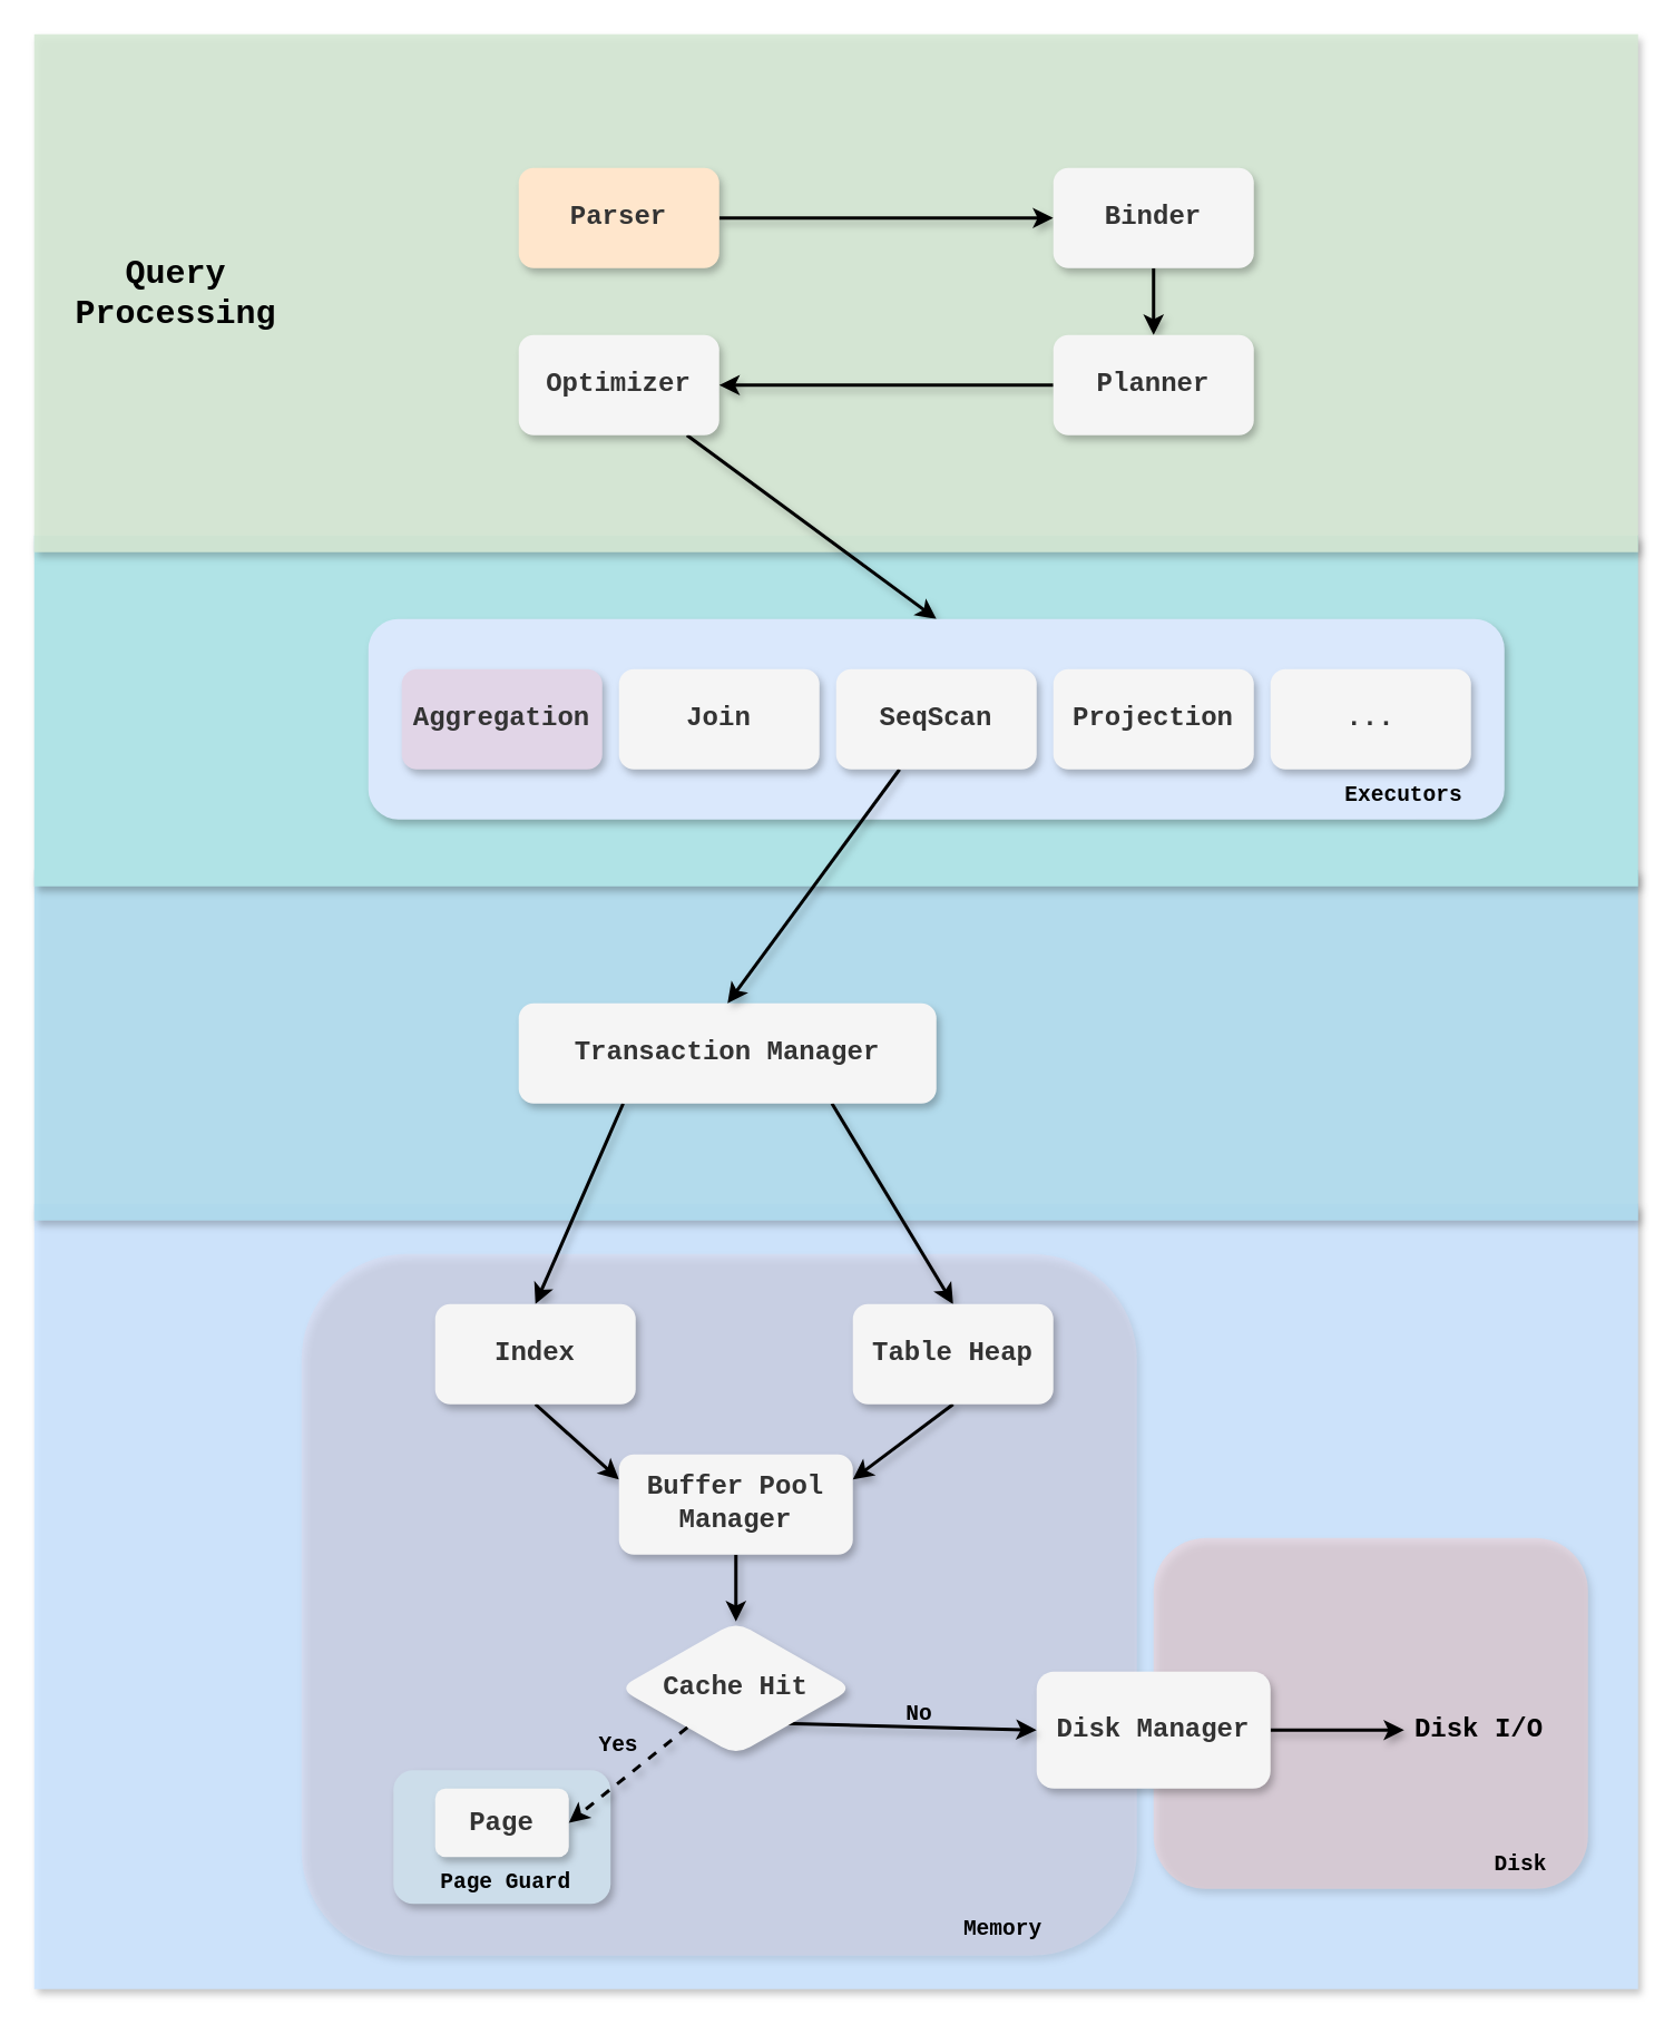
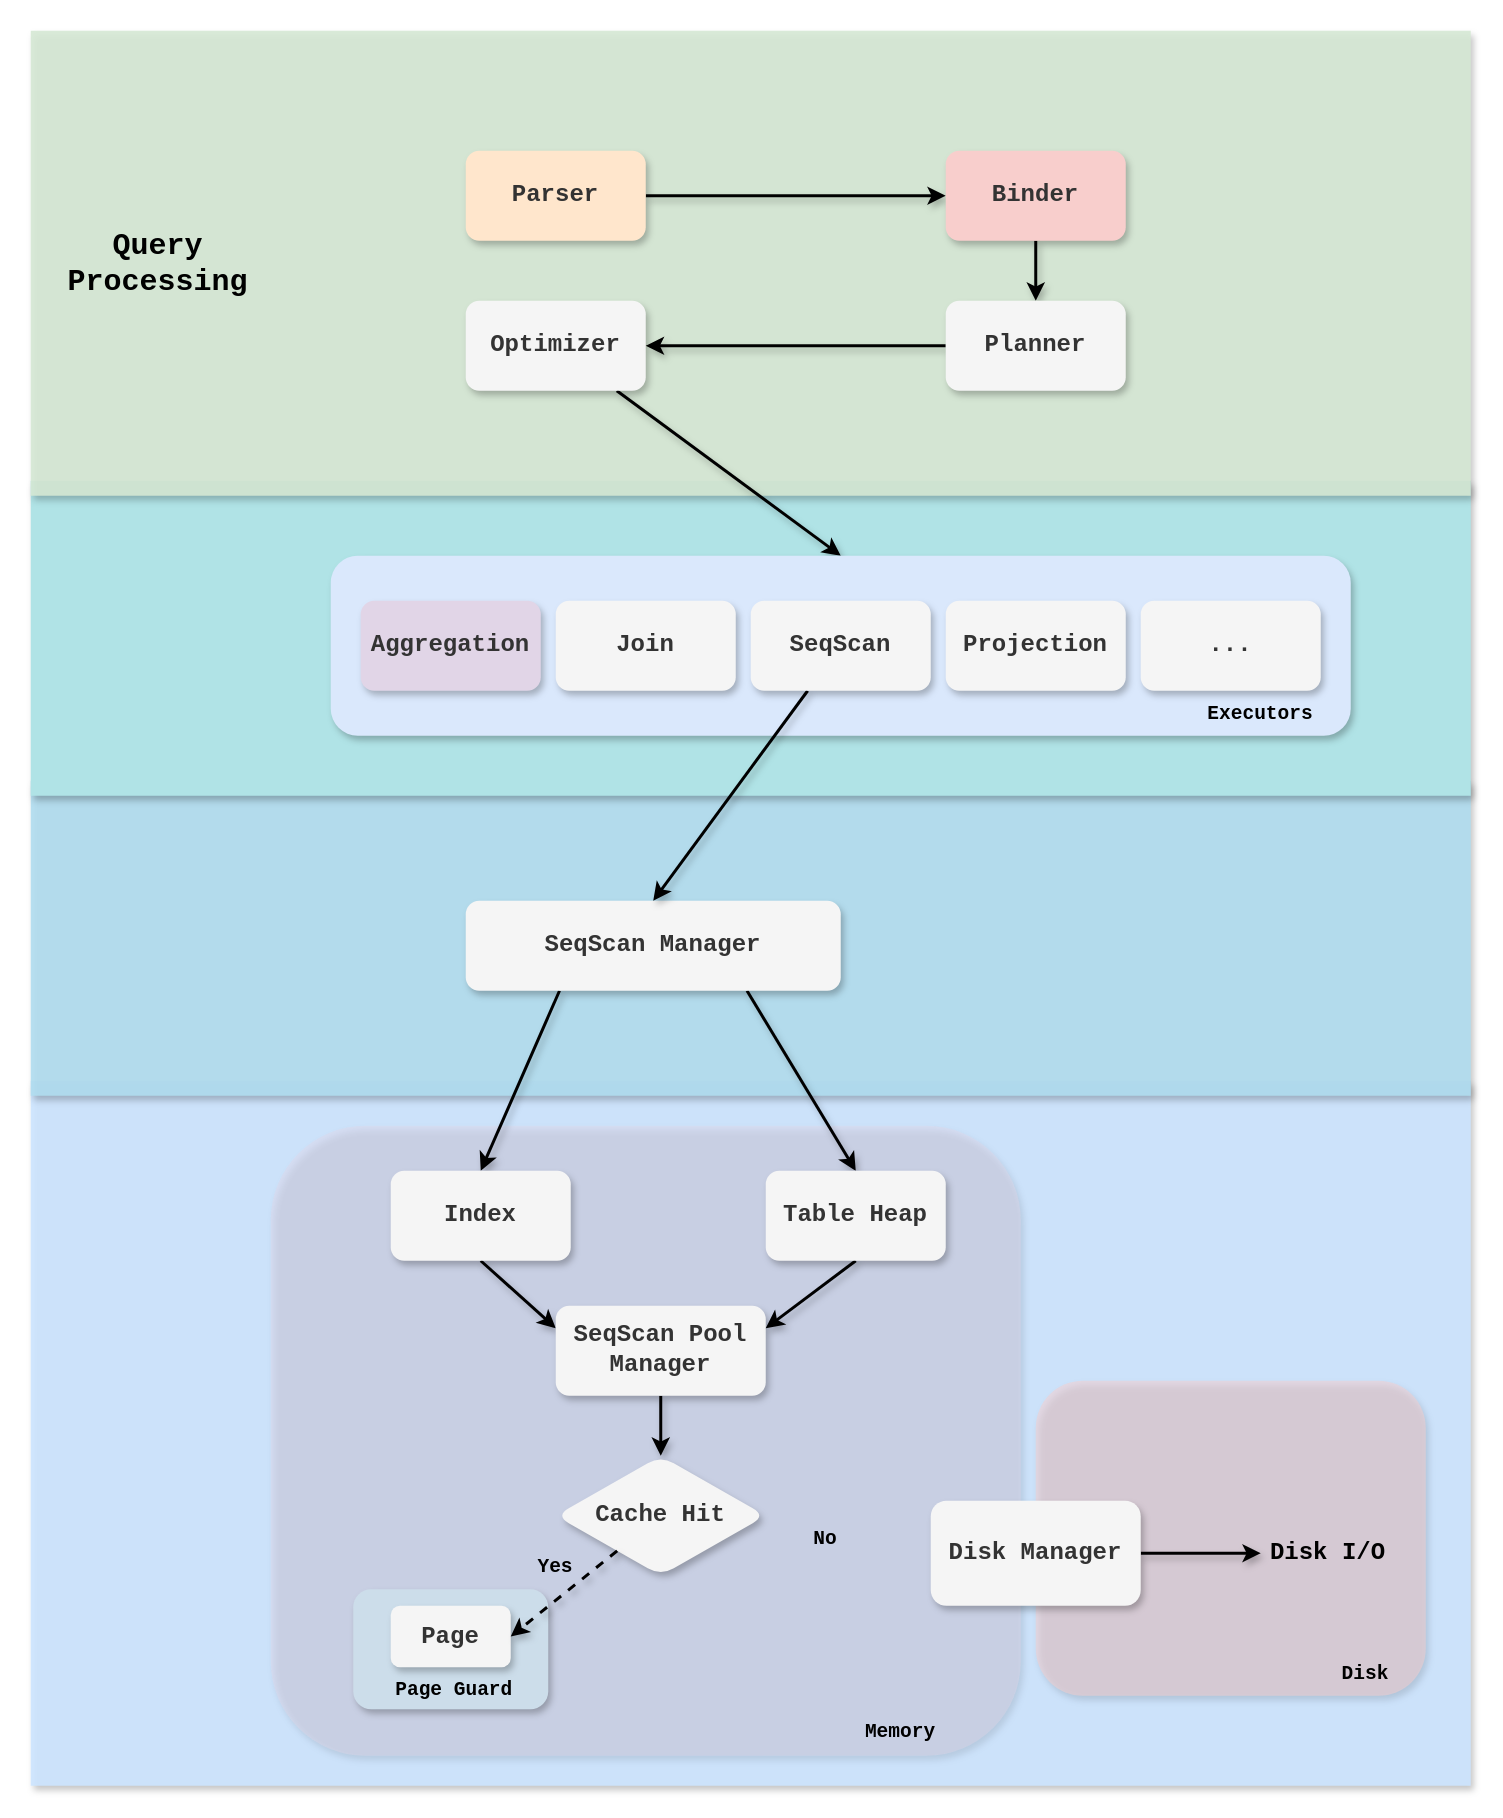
- <mxCell id="11" value="&lt;b&gt;&lt;font face=&quot;Courier New&quot; style=&quot;font-size: 16px;&quot;&gt;Binder&lt;/font&gt;&lt;/b&gt;" style="rounded=1;whiteSpace=wrap;html=1;fillColor=#f5f5f5;fontColor=#333333;strokeColor=none;shadow=1;" parent="1" vertex="1"><mxGeometry x="630" y="100" width="120" height="60" as="geometry" /></mxCell>
+ <mxCell id="11" value="&lt;b&gt;&lt;font face=&quot;Courier New&quot; style=&quot;font-size: 16px;&quot;&gt;Binder&lt;/font&gt;&lt;/b&gt;" style="rounded=1;whiteSpace=wrap;html=1;fillColor=#f8cecc;fontColor=#333333;strokeColor=none;shadow=1;" parent="1" vertex="1"><mxGeometry x="630" y="100" width="120" height="60" as="geometry" /></mxCell>
- <mxCell id="19" value="&lt;b&gt;&lt;font face=&quot;Courier New&quot; style=&quot;font-size: 16px;&quot;&gt;Transaction Manager&lt;/font&gt;&lt;/b&gt;" style="rounded=1;whiteSpace=wrap;html=1;fillColor=#f5f5f5;fontColor=#333333;strokeColor=none;shadow=1;" parent="1" vertex="1"><mxGeometry x="310" y="600" width="250" height="60" as="geometry" /></mxCell>
+ <mxCell id="19" value="&lt;b&gt;&lt;font face=&quot;Courier New&quot; style=&quot;font-size: 16px;&quot;&gt;SeqScan Manager&lt;/font&gt;&lt;/b&gt;" style="rounded=1;whiteSpace=wrap;html=1;fillColor=#f5f5f5;fontColor=#333333;strokeColor=none;shadow=1;" parent="1" vertex="1"><mxGeometry x="310" y="600" width="250" height="60" as="geometry" /></mxCell>
- <mxCell id="23" value="&lt;b&gt;&lt;font face=&quot;Courier New&quot; style=&quot;font-size: 16px;&quot;&gt;Buffer Pool Manager&lt;/font&gt;&lt;/b&gt;" style="rounded=1;whiteSpace=wrap;html=1;fillColor=#f5f5f5;fontColor=#333333;strokeColor=none;shadow=1;" parent="1" vertex="1"><mxGeometry x="370" y="870" width="140" height="60" as="geometry" /></mxCell>
+ <mxCell id="23" value="&lt;b&gt;&lt;font face=&quot;Courier New&quot; style=&quot;font-size: 16px;&quot;&gt;SeqScan Pool Manager&lt;/font&gt;&lt;/b&gt;" style="rounded=1;whiteSpace=wrap;html=1;fillColor=#f5f5f5;fontColor=#333333;strokeColor=none;shadow=1;" parent="1" vertex="1"><mxGeometry x="370" y="870" width="140" height="60" as="geometry" /></mxCell>
- <mxCell id="39" style="rounded=0;orthogonalLoop=1;jettySize=auto;html=1;entryX=0;entryY=0.5;entryDx=0;entryDy=0;fontStyle=0;strokeWidth=2;shadow=1;exitX=0.707;exitY=0.763;exitDx=0;exitDy=0;exitPerimeter=0;" parent="1" source="40" target="27" edge="1"><mxGeometry relative="1" as="geometry" /></mxCell>
